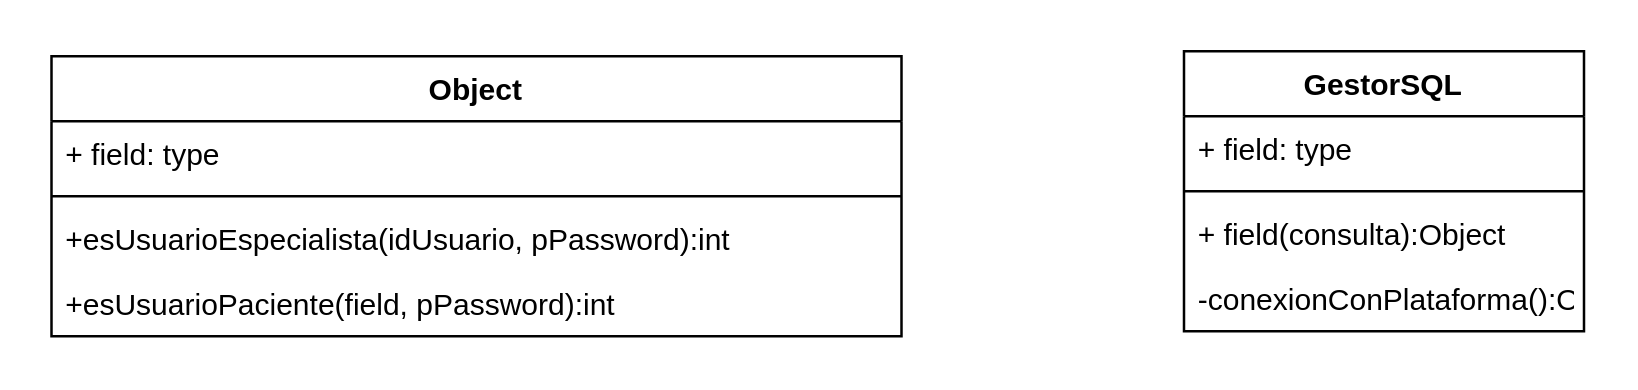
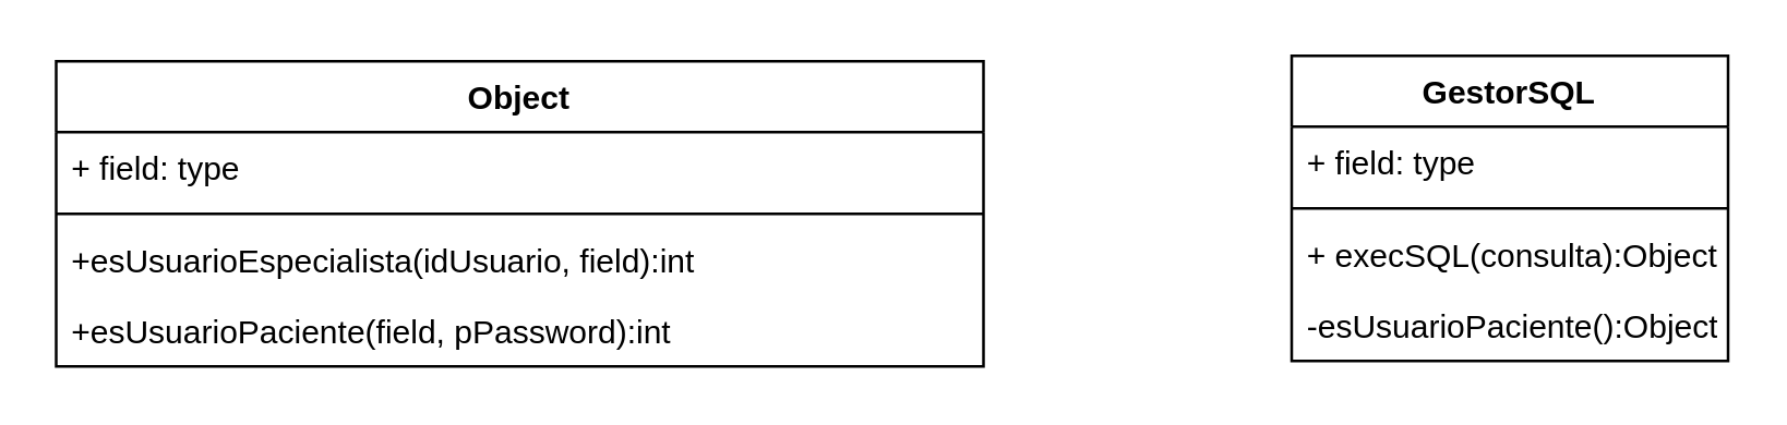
- <mxCell id="10" value="+ field(consulta):Object" style="text;strokeColor=none;fillColor=none;align=left;verticalAlign=top;spacingLeft=4;spacingRight=4;overflow=hidden;rotatable=0;points=[[0,0.5],[1,0.5]];portConstraint=eastwest;" vertex="1" parent="7"><mxGeometry y="60" width="160" height="26" as="geometry" /></mxCell>
+ <mxCell id="10" value="+ execSQL(consulta):Object" style="text;strokeColor=none;fillColor=none;align=left;verticalAlign=top;spacingLeft=4;spacingRight=4;overflow=hidden;rotatable=0;points=[[0,0.5],[1,0.5]];portConstraint=eastwest;" vertex="1" parent="7"><mxGeometry y="60" width="160" height="26" as="geometry" /></mxCell>
- <mxCell id="5" value="+esUsuarioEspecialista(idUsuario, pPassword):int" style="text;strokeColor=none;fillColor=none;align=left;verticalAlign=top;spacingLeft=4;spacingRight=4;overflow=hidden;rotatable=0;points=[[0,0.5],[1,0.5]];portConstraint=eastwest;" vertex="1" parent="2"><mxGeometry y="60" width="340" height="26" as="geometry" /></mxCell>
+ <mxCell id="5" value="+esUsuarioEspecialista(idUsuario, field):int" style="text;strokeColor=none;fillColor=none;align=left;verticalAlign=top;spacingLeft=4;spacingRight=4;overflow=hidden;rotatable=0;points=[[0,0.5],[1,0.5]];portConstraint=eastwest;" vertex="1" parent="2"><mxGeometry y="60" width="340" height="26" as="geometry" /></mxCell>
- <mxCell id="11" value="-conexionConPlataforma():Object" style="text;strokeColor=none;fillColor=none;align=left;verticalAlign=top;spacingLeft=4;spacingRight=4;overflow=hidden;rotatable=0;points=[[0,0.5],[1,0.5]];portConstraint=eastwest;" vertex="1" parent="7"><mxGeometry y="86" width="160" height="26" as="geometry" /></mxCell>
+ <mxCell id="11" value="-esUsuarioPaciente():Object" style="text;strokeColor=none;fillColor=none;align=left;verticalAlign=top;spacingLeft=4;spacingRight=4;overflow=hidden;rotatable=0;points=[[0,0.5],[1,0.5]];portConstraint=eastwest;" vertex="1" parent="7"><mxGeometry y="86" width="160" height="26" as="geometry" /></mxCell>
